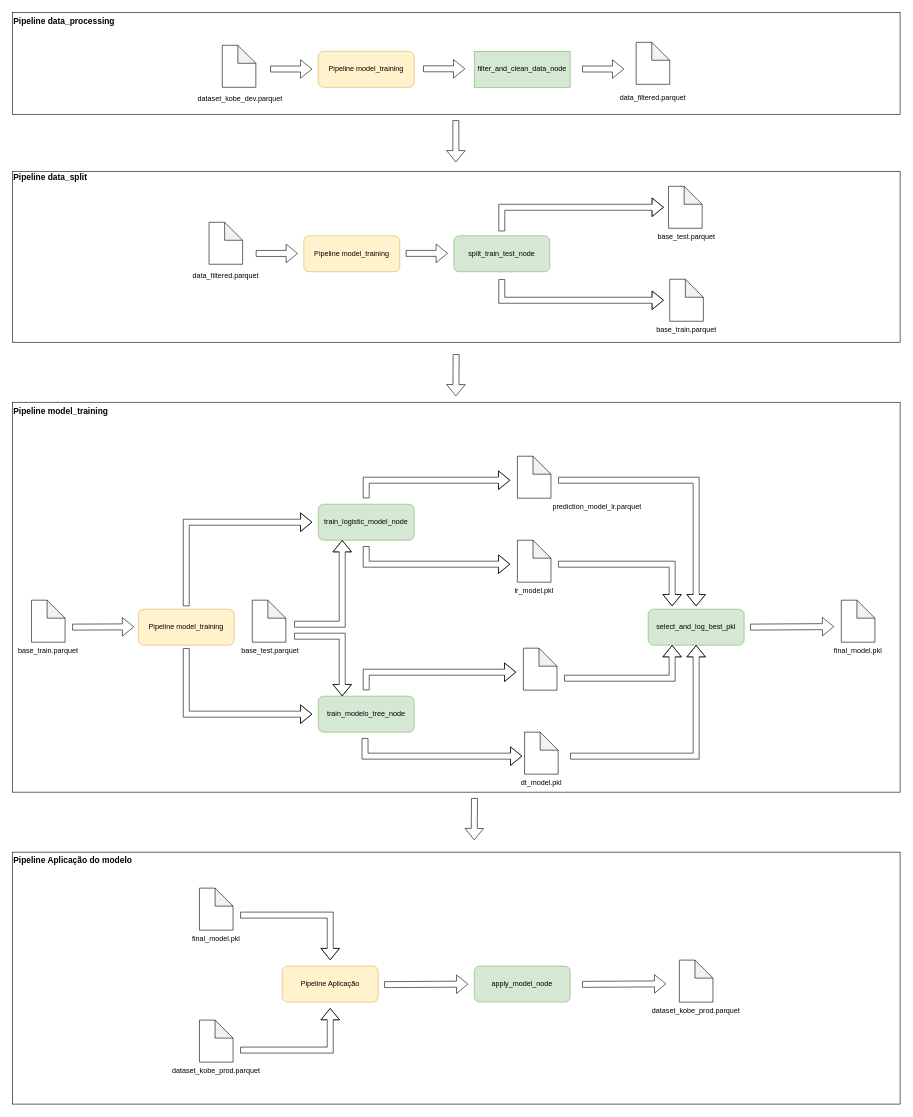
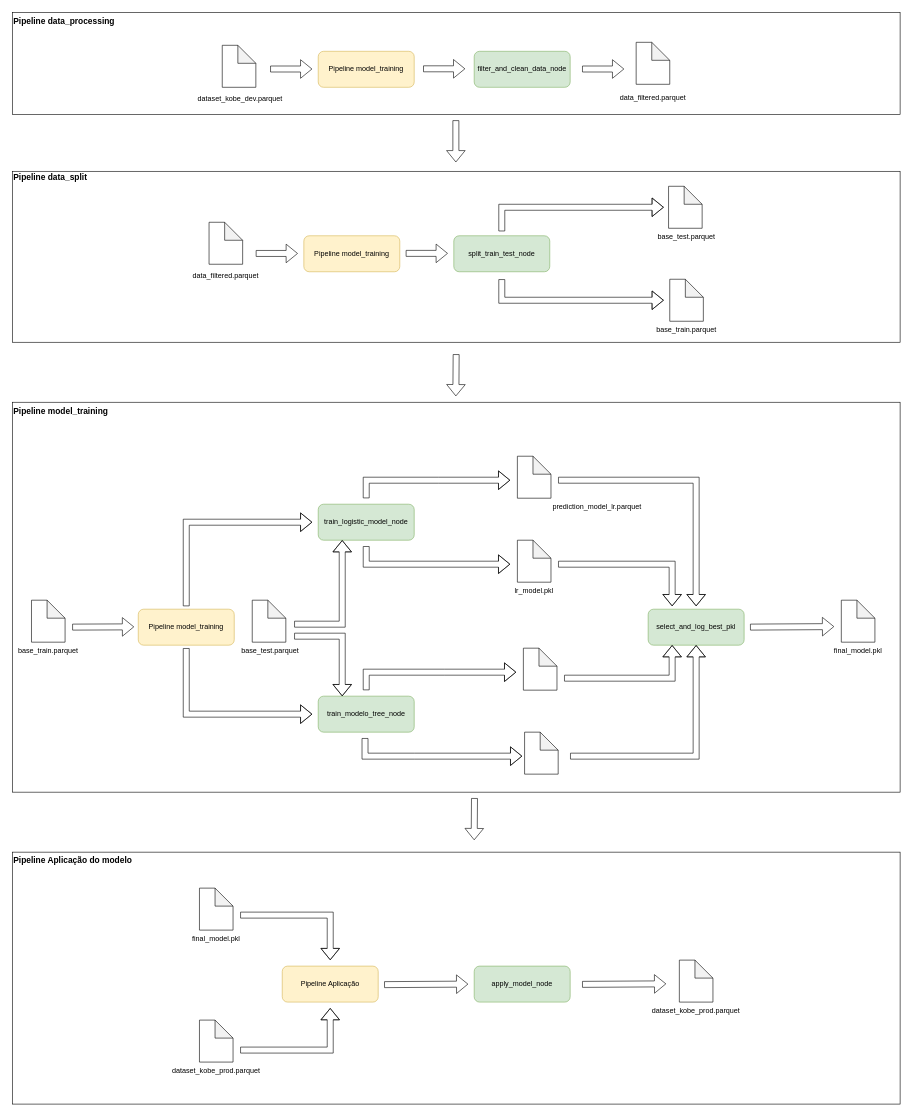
- <mxCell id="6" value="filter_and_clean_data_node" style="whiteSpace=wrap;html=1;fillColor=#d5e8d4;strokeColor=#82b366;rounded=0;" parent="1" vertex="1"><mxGeometry x="790" y="85" width="160" height="60" as="geometry" /></mxCell>
+ <mxCell id="6" value="filter_and_clean_data_node" style="rounded=1;whiteSpace=wrap;html=1;fillColor=#d5e8d4;strokeColor=#82b366;" parent="1" vertex="1"><mxGeometry x="790" y="85" width="160" height="60" as="geometry" /></mxCell>
- <mxCell id="54" value="dt_model.pkl" style="text;html=1;align=center;verticalAlign=middle;whiteSpace=wrap;rounded=0;" parent="52" vertex="1"><mxGeometry y="70" width="60" height="30" as="geometry" /></mxCell>
